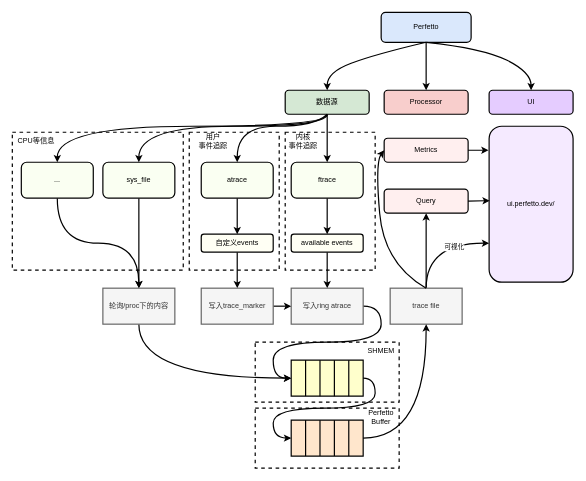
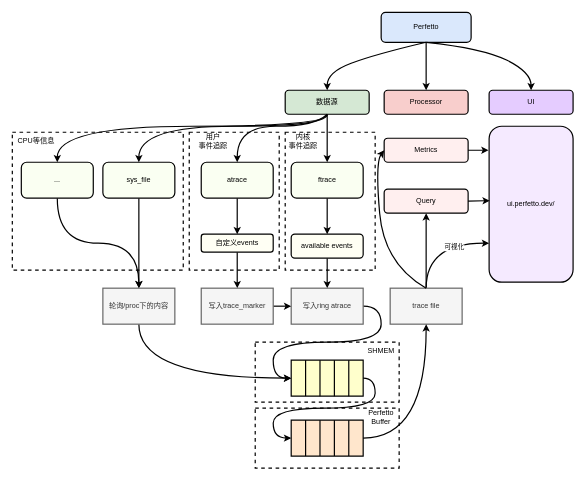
- <mxCell id="20" value="available events" style="rounded=1;whiteSpace=wrap;html=1;strokeWidth=2;fillColor=#FFFFF4;strokeColor=#000000;" parent="1" vertex="1"><mxGeometry x="485" y="390" width="120" height="30" as="geometry" /></mxCell>
+ <mxCell id="20" value="available events" style="rounded=1;whiteSpace=wrap;html=1;strokeWidth=2;fillColor=#FFFFF4;strokeColor=#000000;" parent="1" vertex="1"><mxGeometry x="485" y="390" width="120" height="40" as="geometry" /></mxCell>
